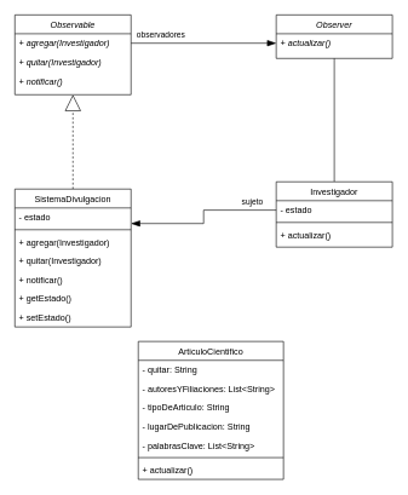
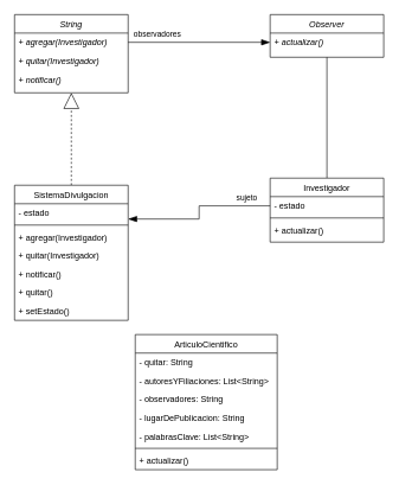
- <mxCell id="16" value="Observable" style="swimlane;fontStyle=2;align=center;verticalAlign=top;childLayout=stackLayout;horizontal=1;startSize=26;horizontalStack=0;resizeParent=1;resizeLast=0;collapsible=1;marginBottom=0;rounded=0;shadow=0;strokeWidth=1;" vertex="1" parent="1"><mxGeometry x="20" y="20" width="160" height="110" as="geometry"><mxRectangle x="230" y="140" width="160" height="26" as="alternateBounds" /></mxGeometry></mxCell>
+ <mxCell id="16" value="String" style="swimlane;fontStyle=2;align=center;verticalAlign=top;childLayout=stackLayout;horizontal=1;startSize=26;horizontalStack=0;resizeParent=1;resizeLast=0;collapsible=1;marginBottom=0;rounded=0;shadow=0;strokeWidth=1;" vertex="1" parent="1"><mxGeometry x="20" y="20" width="160" height="110" as="geometry"><mxRectangle x="230" y="140" width="160" height="26" as="alternateBounds" /></mxGeometry></mxCell>
- <mxCell id="9" value="+ getEstado()" style="text;align=left;verticalAlign=top;spacingLeft=4;spacingRight=4;overflow=hidden;rotatable=0;points=[[0,0.5],[1,0.5]];portConstraint=eastwest;rounded=0;shadow=0;html=0;" vertex="1" parent="3"><mxGeometry y="138" width="160" height="26" as="geometry" /></mxCell>
+ <mxCell id="9" value="+ quitar()" style="text;align=left;verticalAlign=top;spacingLeft=4;spacingRight=4;overflow=hidden;rotatable=0;points=[[0,0.5],[1,0.5]];portConstraint=eastwest;rounded=0;shadow=0;html=0;" vertex="1" parent="3"><mxGeometry y="138" width="160" height="26" as="geometry" /></mxCell>
- <mxCell id="29" value="- tipoDeArticulo: String" style="text;align=left;verticalAlign=top;spacingLeft=4;spacingRight=4;overflow=hidden;rotatable=0;points=[[0,0.5],[1,0.5]];portConstraint=eastwest;" vertex="1" parent="26"><mxGeometry y="78" width="200" height="26" as="geometry" /></mxCell>
+ <mxCell id="29" value="- observadores: String" style="text;align=left;verticalAlign=top;spacingLeft=4;spacingRight=4;overflow=hidden;rotatable=0;points=[[0,0.5],[1,0.5]];portConstraint=eastwest;" vertex="1" parent="26"><mxGeometry y="78" width="200" height="26" as="geometry" /></mxCell>
